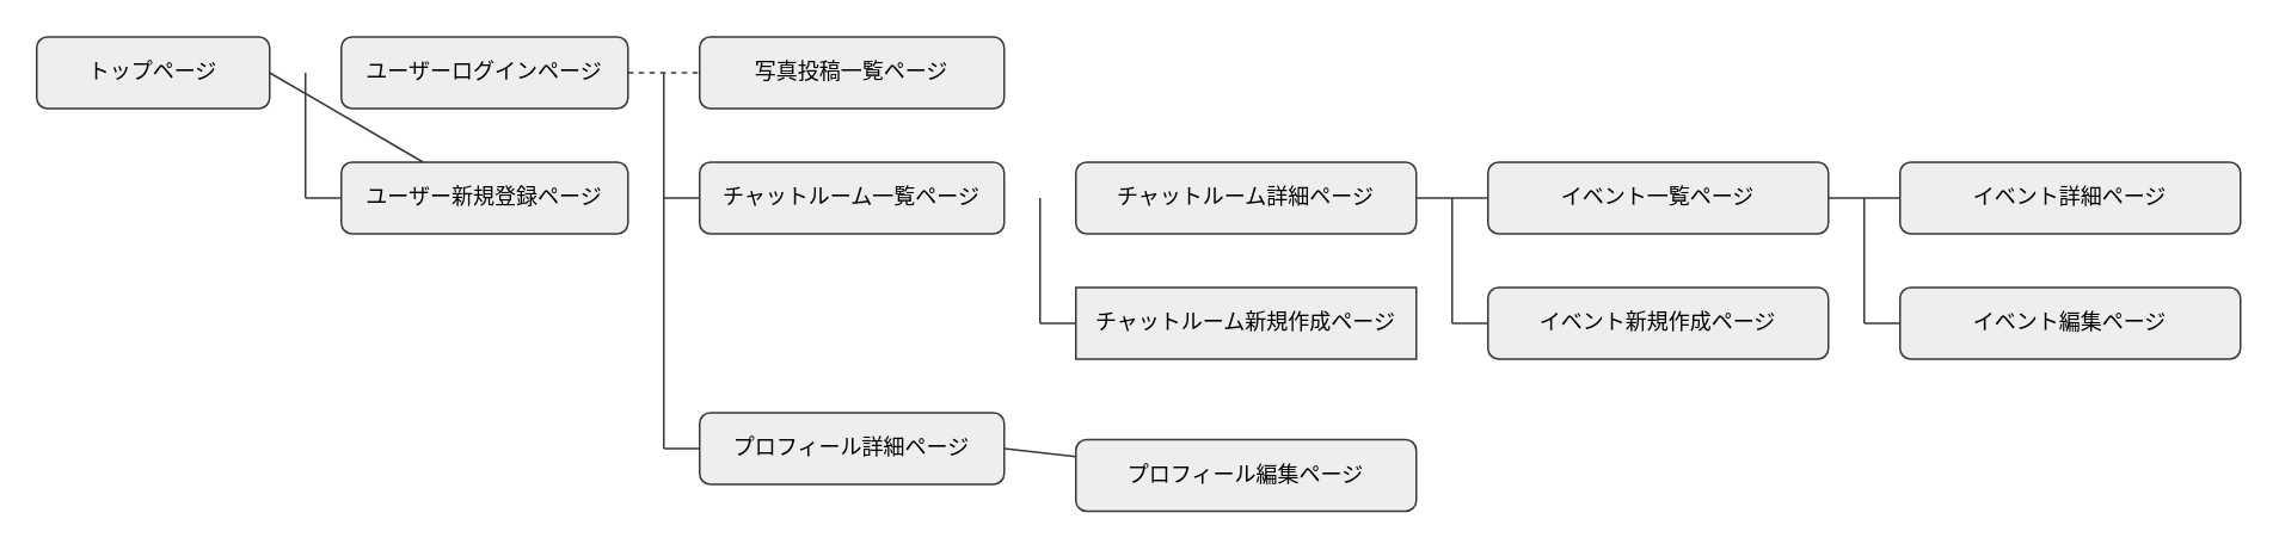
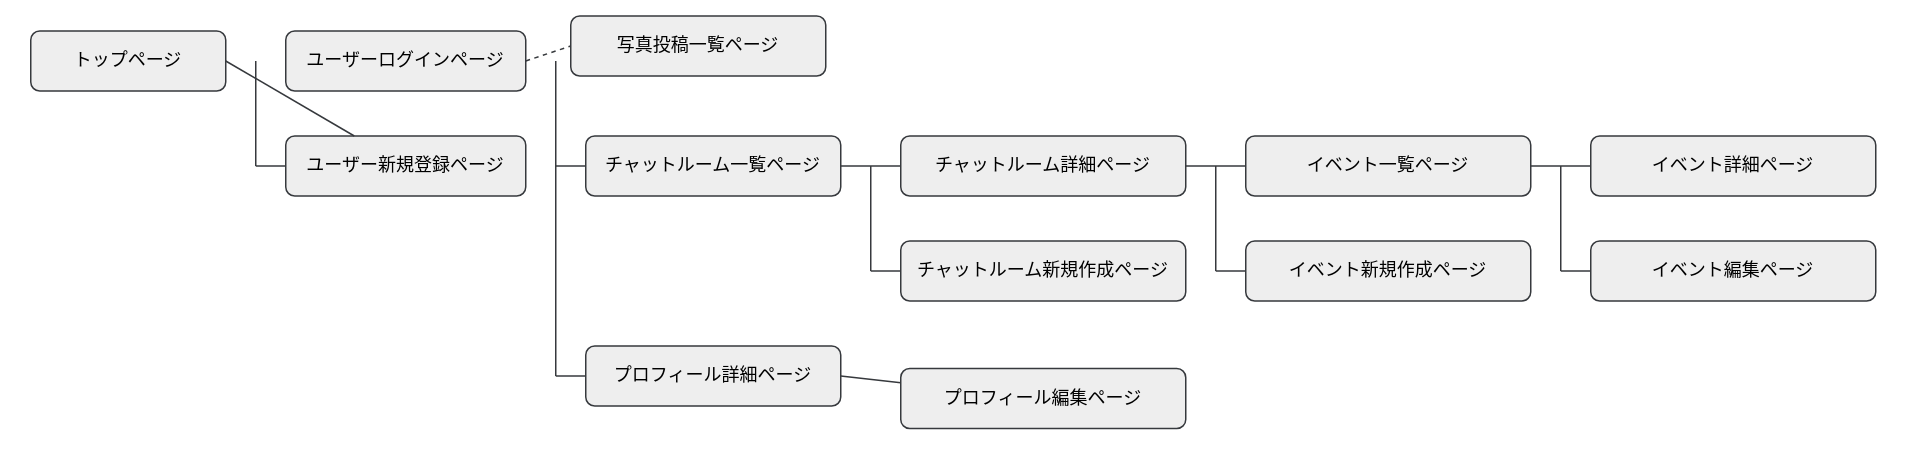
- <mxCell id="5" value="写真投稿一覧ページ" style="rounded=1;whiteSpace=wrap;html=1;align=center;fillColor=#eeeeee;strokeColor=#36393d;fontColor=#000000;" parent="1" vertex="1"><mxGeometry x="390" y="20" width="170" height="40" as="geometry" /></mxCell>
+ <mxCell id="5" value="写真投稿一覧ページ" style="rounded=1;whiteSpace=wrap;html=1;align=center;fillColor=#eeeeee;strokeColor=#36393d;fontColor=#000000;" parent="1" vertex="1"><mxGeometry x="380" y="10" width="170" height="40" as="geometry" /></mxCell>
+ <mxCell id="23" value="" style="endArrow=none;html=1;exitX=1;exitY=0.5;exitDx=0;exitDy=0;fillColor=#eeeeee;strokeColor=#36393d;fontColor=#000000;" parent="1" source="6" target="10" edge="1"><mxGeometry width="50" height="50" relative="1" as="geometry"><mxPoint x="540" y="170" as="sourcePoint" /><mxPoint x="590" y="120" as="targetPoint" /></mxGeometry></mxCell>
- <mxCell id="9" value="チャットルーム新規作成ページ" style="whiteSpace=wrap;html=1;align=center;fillColor=#eeeeee;strokeColor=#36393d;fontColor=#000000;rounded=0;" parent="1" vertex="1"><mxGeometry x="600" y="160" width="190" height="40" as="geometry" /></mxCell>
+ <mxCell id="9" value="チャットルーム新規作成ページ" style="rounded=1;whiteSpace=wrap;html=1;align=center;fillColor=#eeeeee;strokeColor=#36393d;fontColor=#000000;" parent="1" vertex="1"><mxGeometry x="600" y="160" width="190" height="40" as="geometry" /></mxCell>
